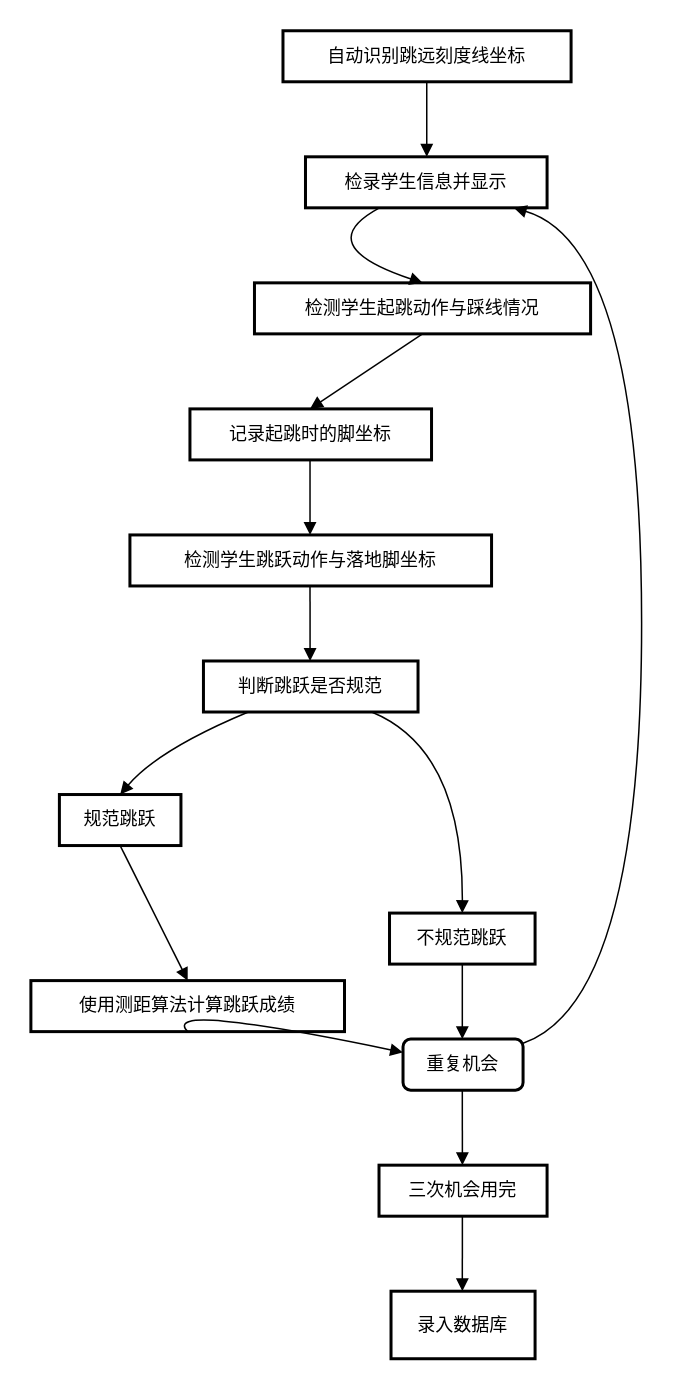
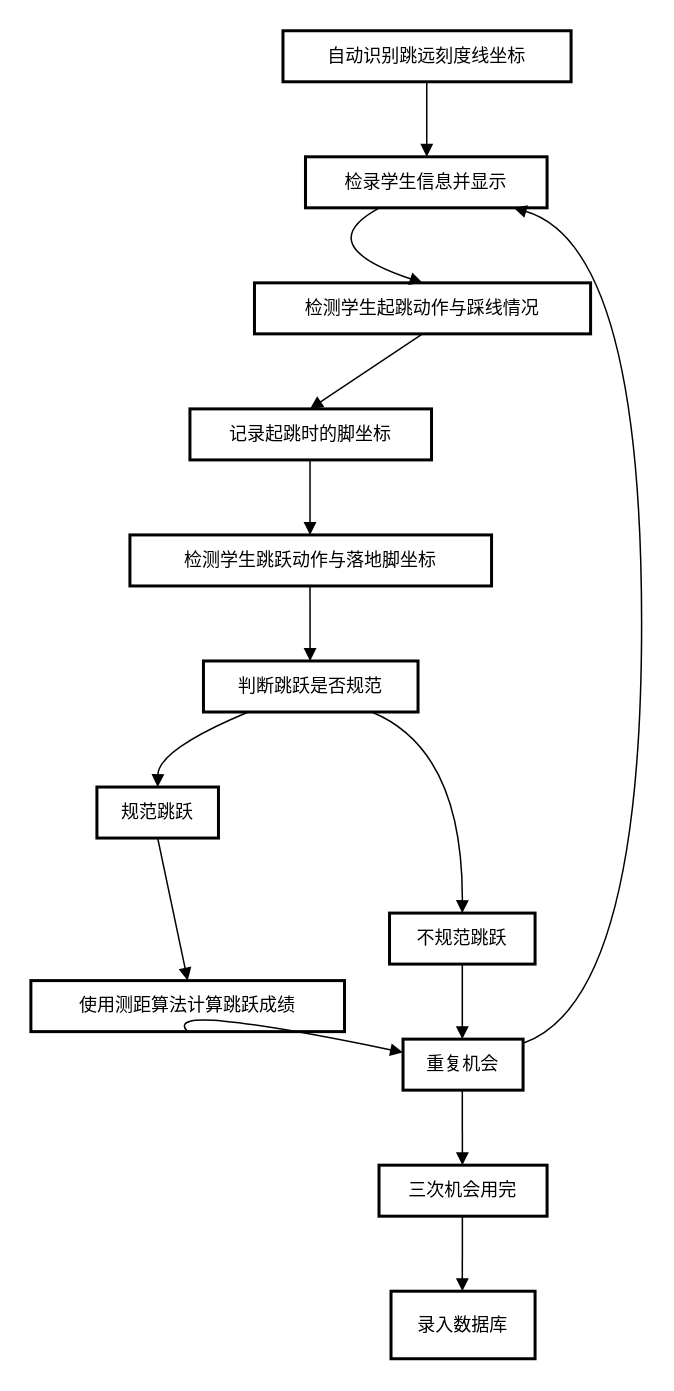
- <mxCell id="8" value="规范跳跃" style="whiteSpace=wrap;strokeWidth=2;" vertex="1" parent="1"><mxGeometry x="39" y="529" width="81" height="34" as="geometry" /></mxCell>
+ <mxCell id="8" value="规范跳跃" style="whiteSpace=wrap;strokeWidth=2;" vertex="1" parent="1"><mxGeometry x="64" y="524" width="81" height="34" as="geometry" /></mxCell>
- <mxCell id="10" value="重复机会" style="whiteSpace=wrap;strokeWidth=2;rounded=1;" vertex="1" parent="1"><mxGeometry x="268" y="692" width="80" height="34" as="geometry" /></mxCell>
+ <mxCell id="10" value="重复机会" style="whiteSpace=wrap;strokeWidth=2;" vertex="1" parent="1"><mxGeometry x="268" y="692" width="80" height="34" as="geometry" /></mxCell>
